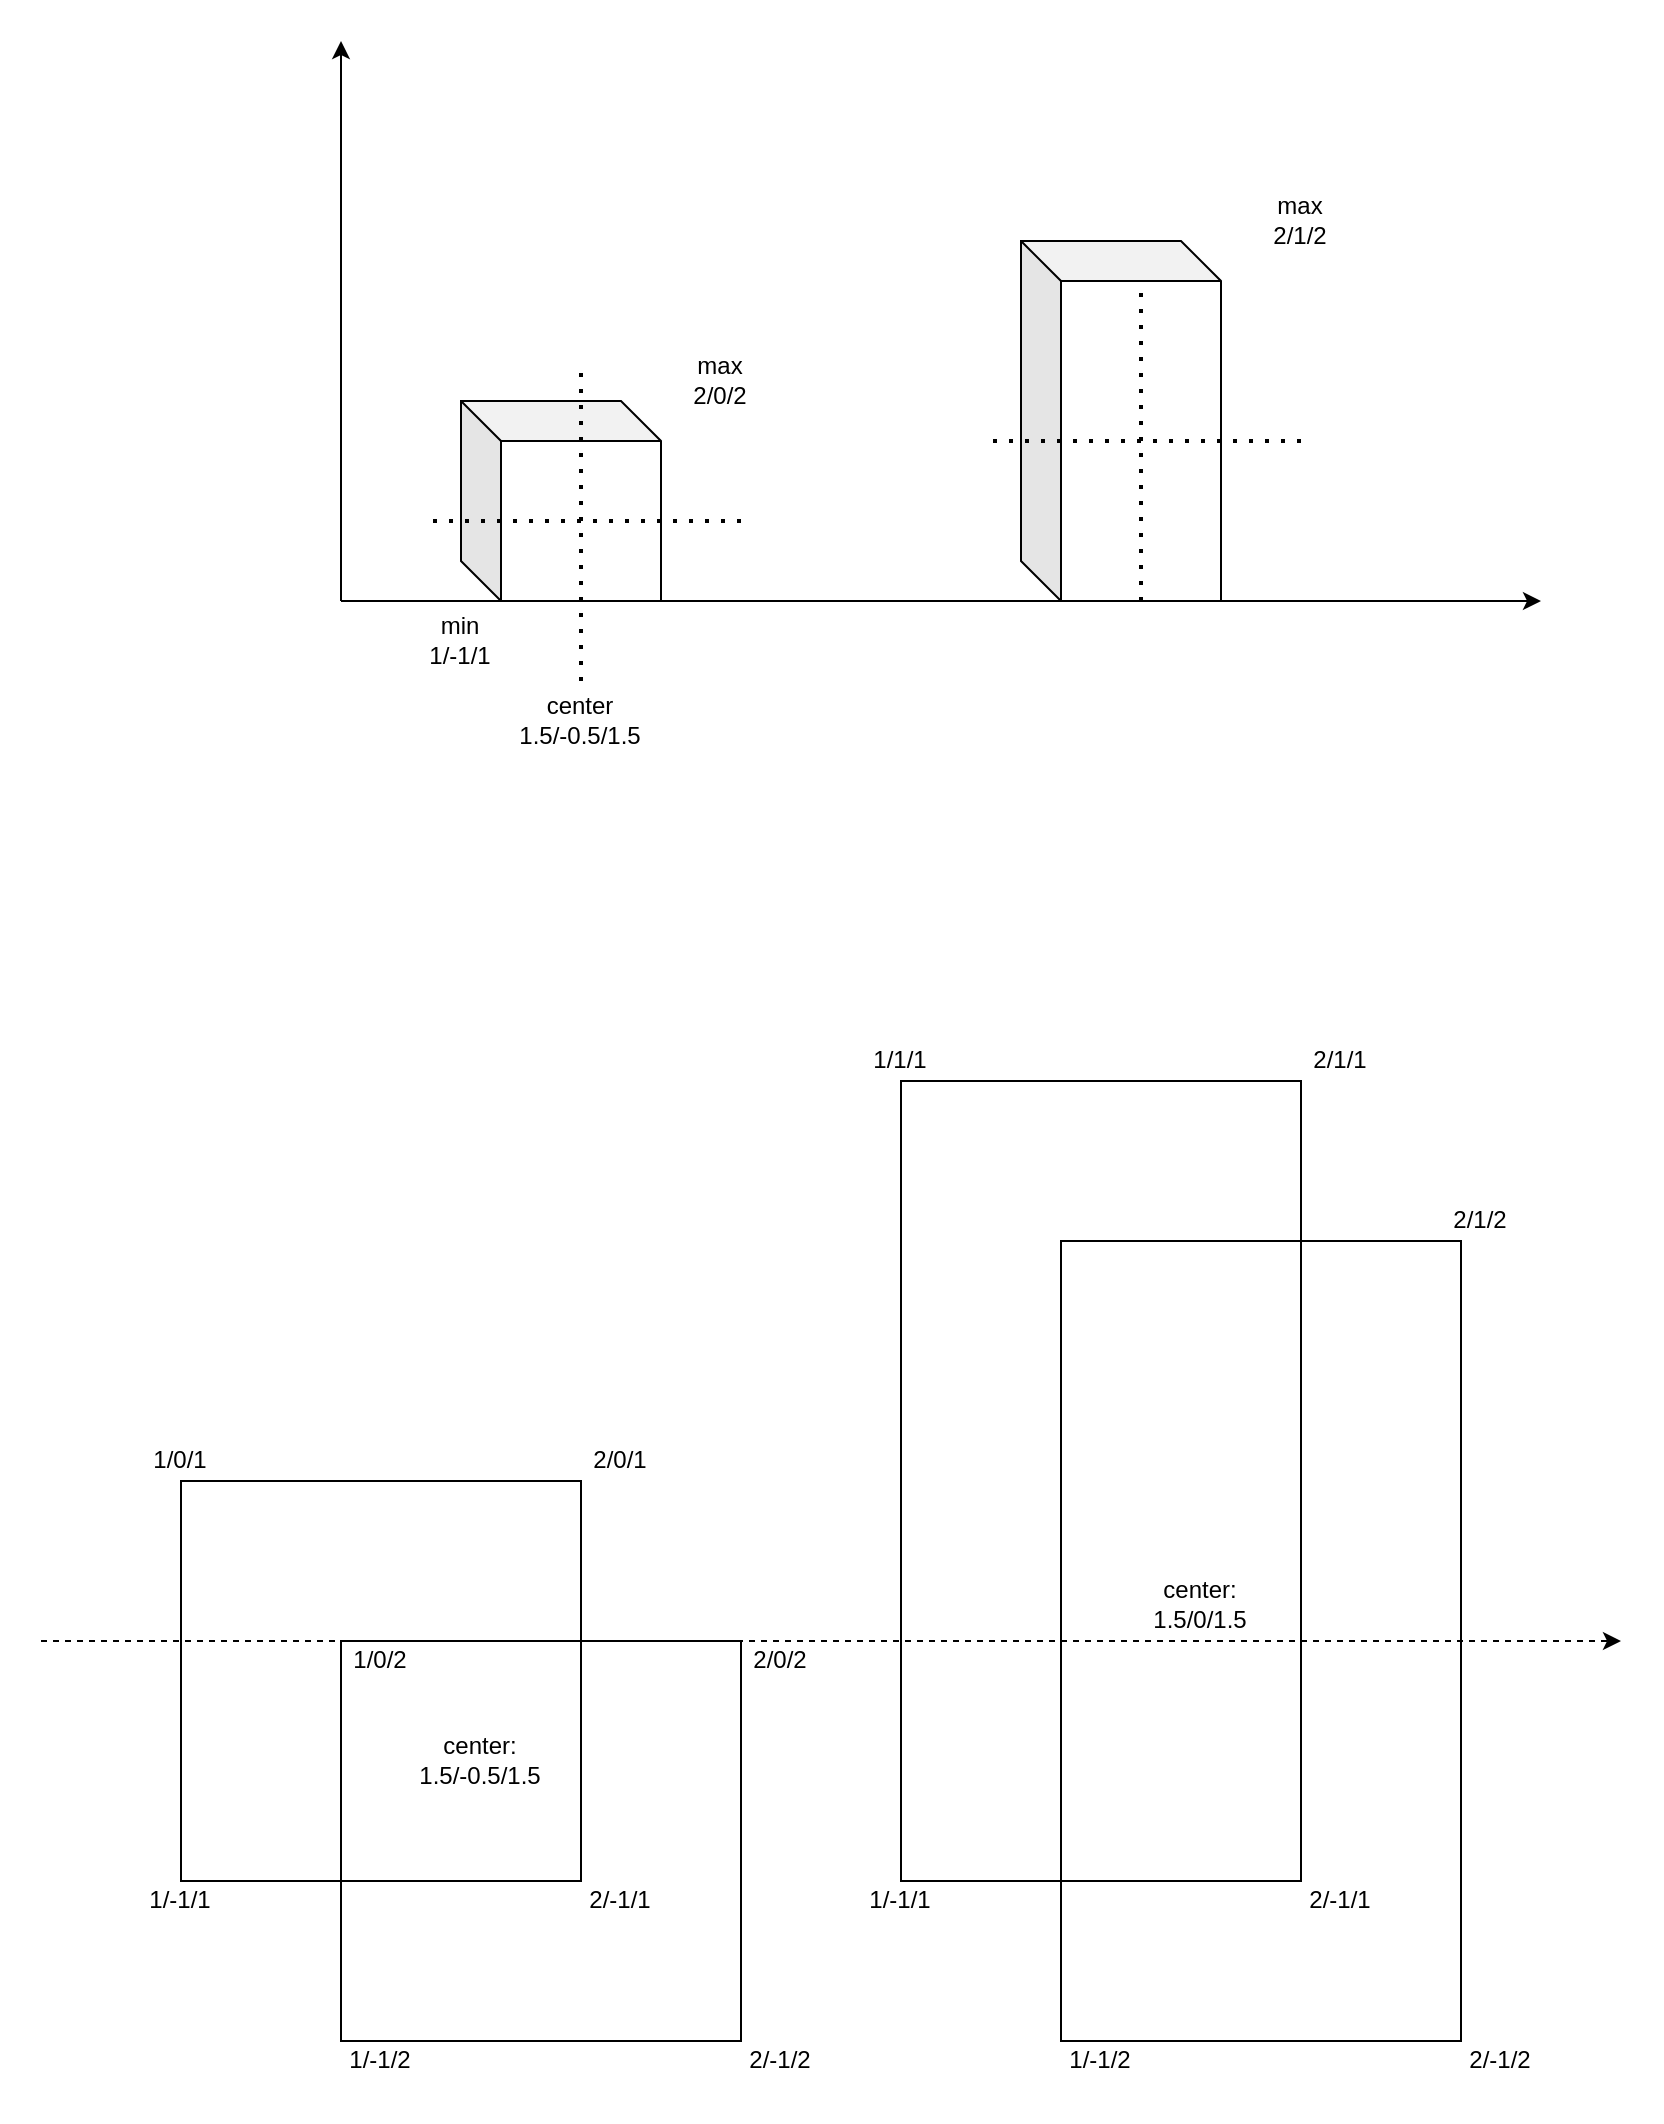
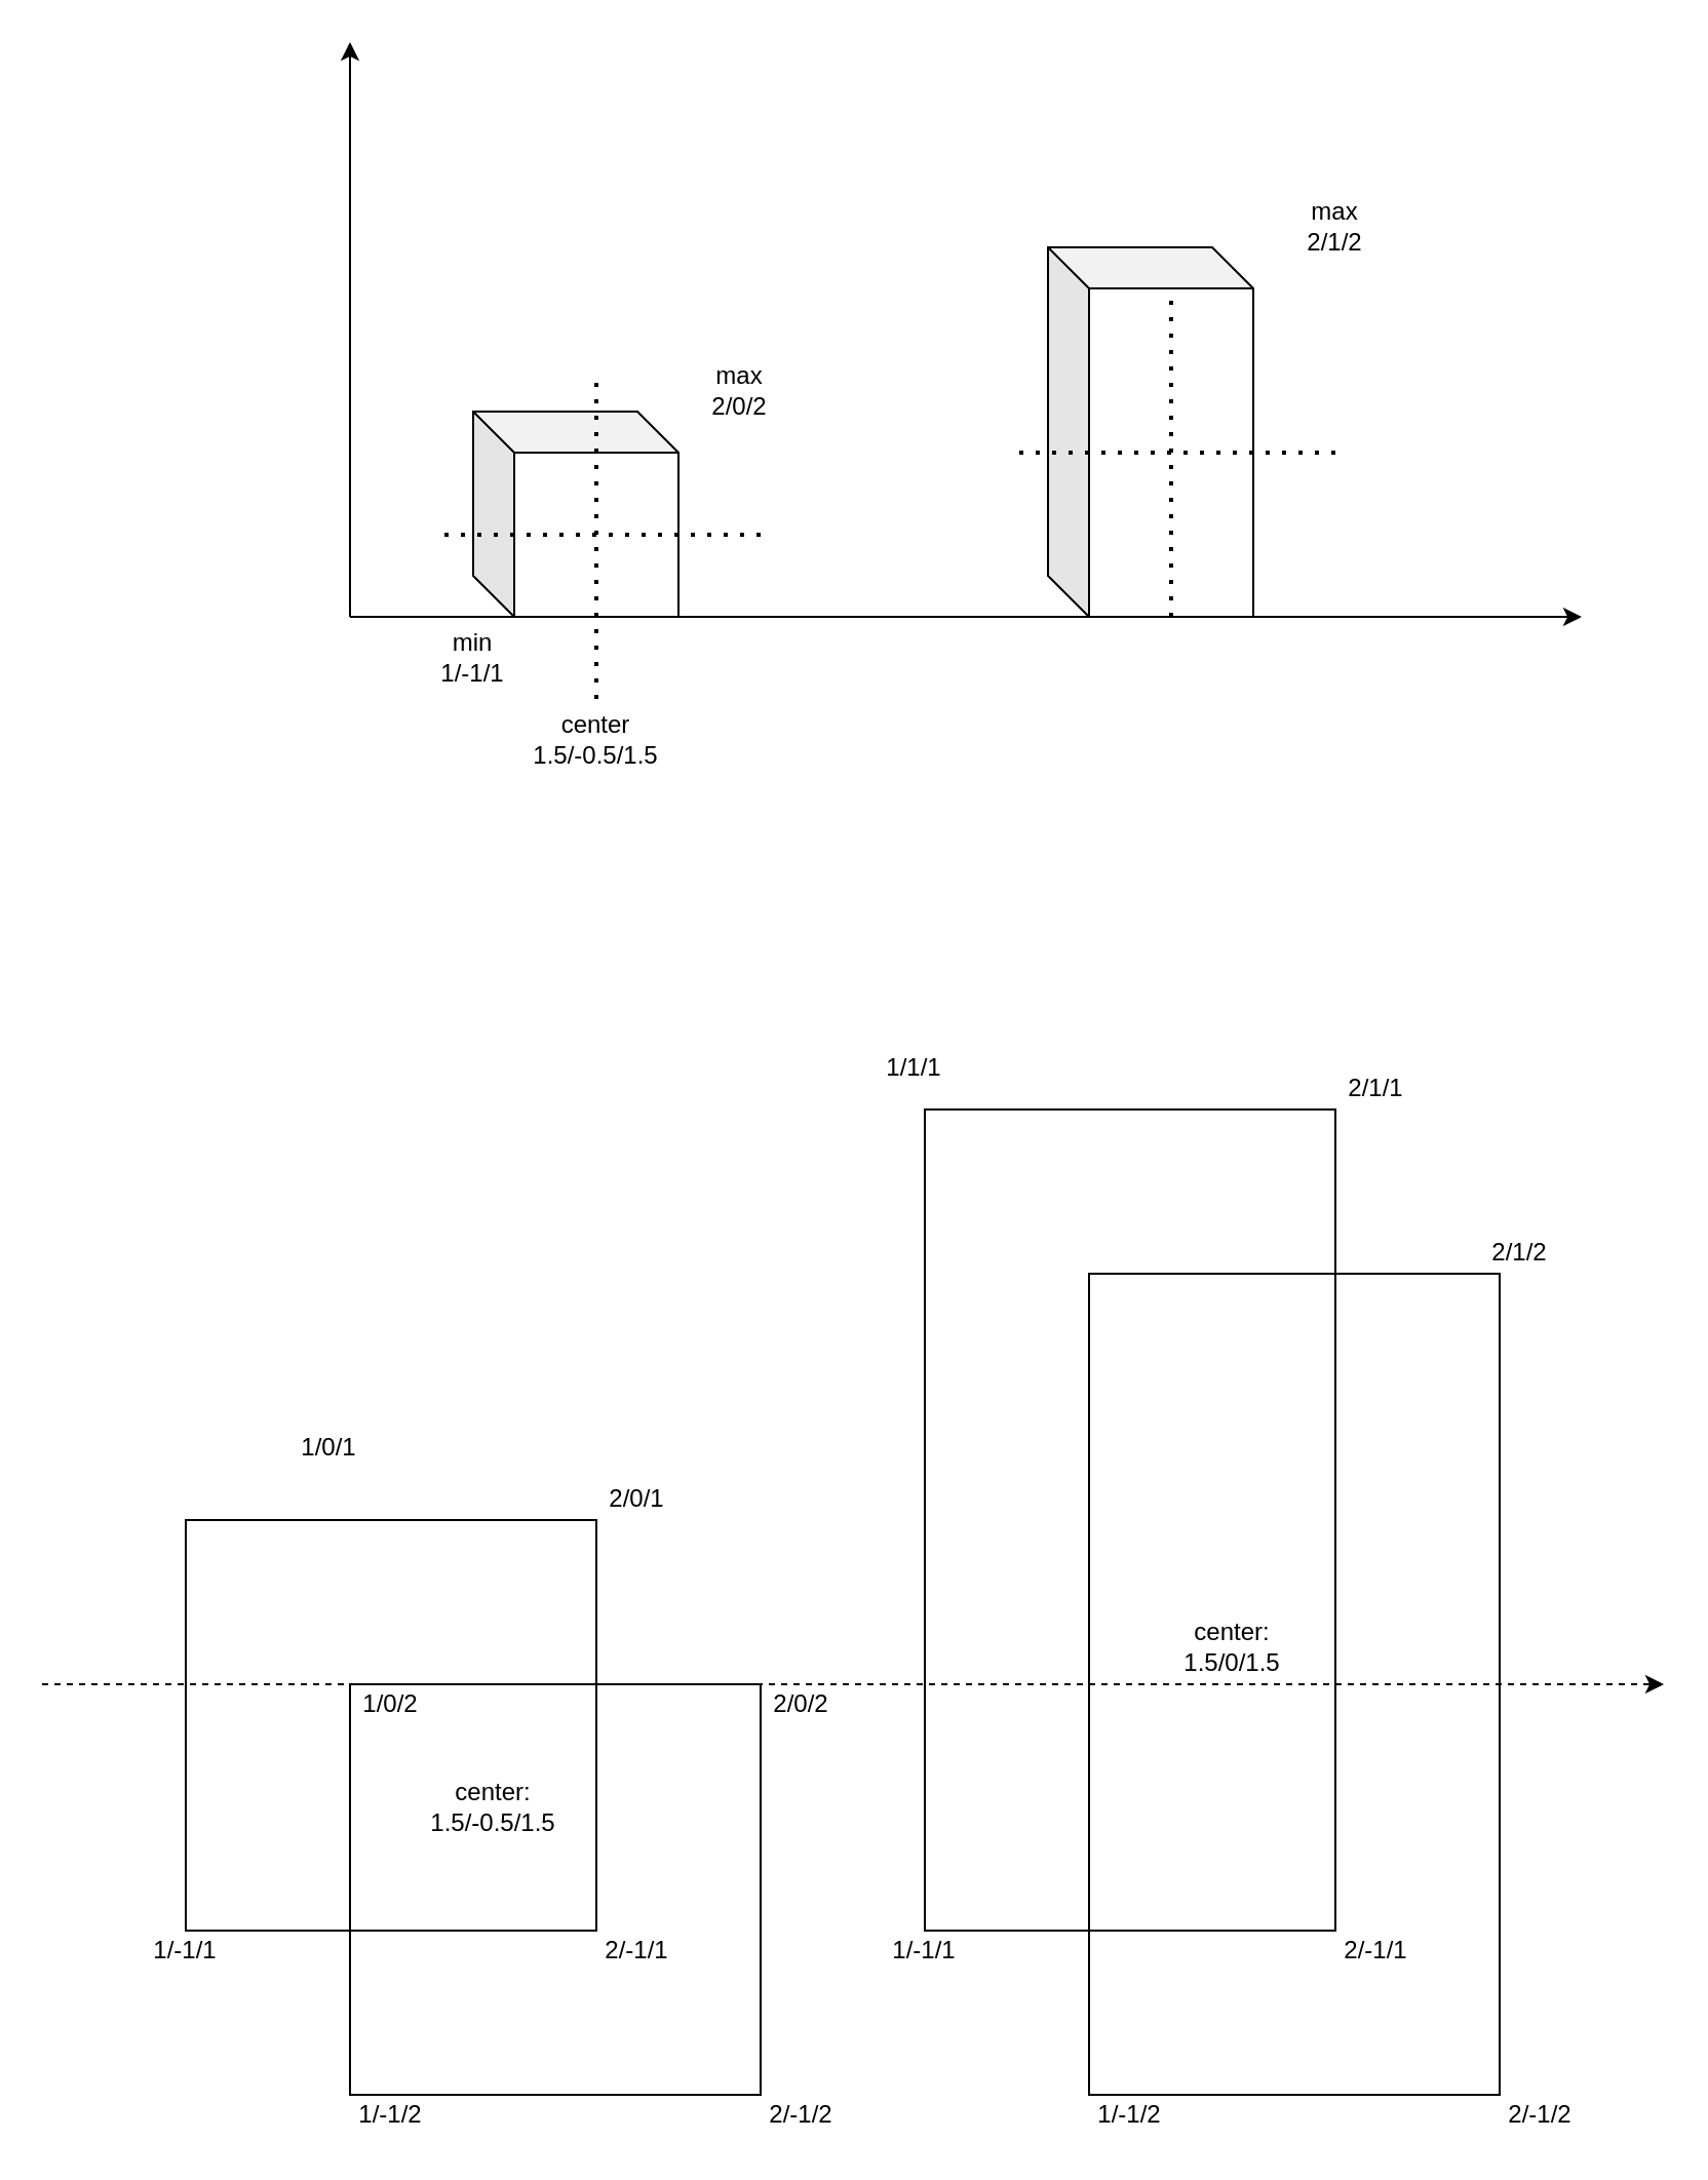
- <mxCell id="26" value="1/1/1" style="text;html=1;strokeColor=none;fillColor=none;align=center;verticalAlign=middle;whiteSpace=wrap;rounded=0;" vertex="1" parent="1"><mxGeometry x="430" y="520" width="40" height="20" as="geometry" /></mxCell>
+ <mxCell id="26" value="1/1/1" style="text;html=1;strokeColor=none;fillColor=none;align=center;verticalAlign=middle;whiteSpace=wrap;rounded=0;" vertex="1" parent="1"><mxGeometry x="425" y="510" width="40" height="20" as="geometry" /></mxCell>
- <mxCell id="17" value="1/0/1" style="text;html=1;strokeColor=none;fillColor=none;align=center;verticalAlign=middle;whiteSpace=wrap;rounded=0;" vertex="1" parent="1"><mxGeometry x="70" y="720" width="40" height="20" as="geometry" /></mxCell>
+ <mxCell id="17" value="1/0/1" style="text;html=1;strokeColor=none;fillColor=none;align=center;verticalAlign=middle;whiteSpace=wrap;rounded=0;" vertex="1" parent="1"><mxGeometry x="140" y="695" width="40" height="20" as="geometry" /></mxCell>
